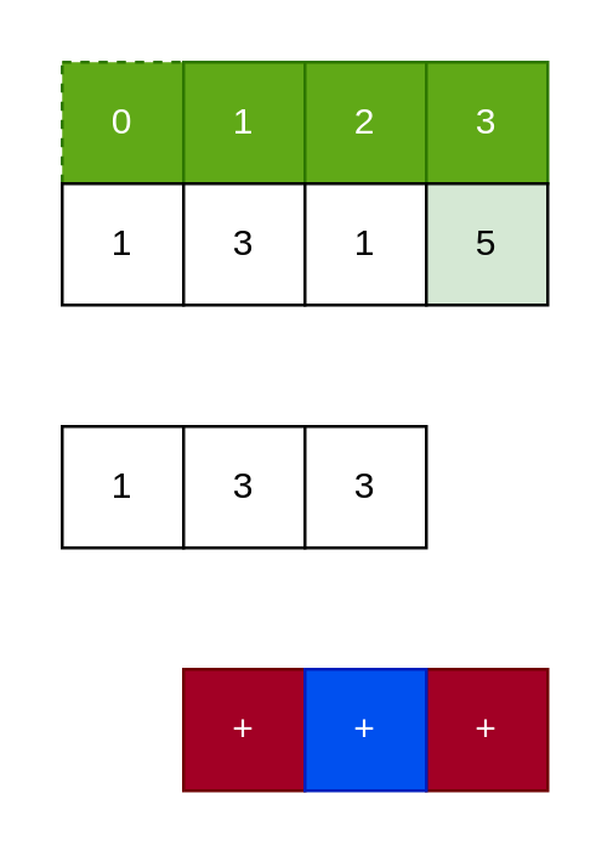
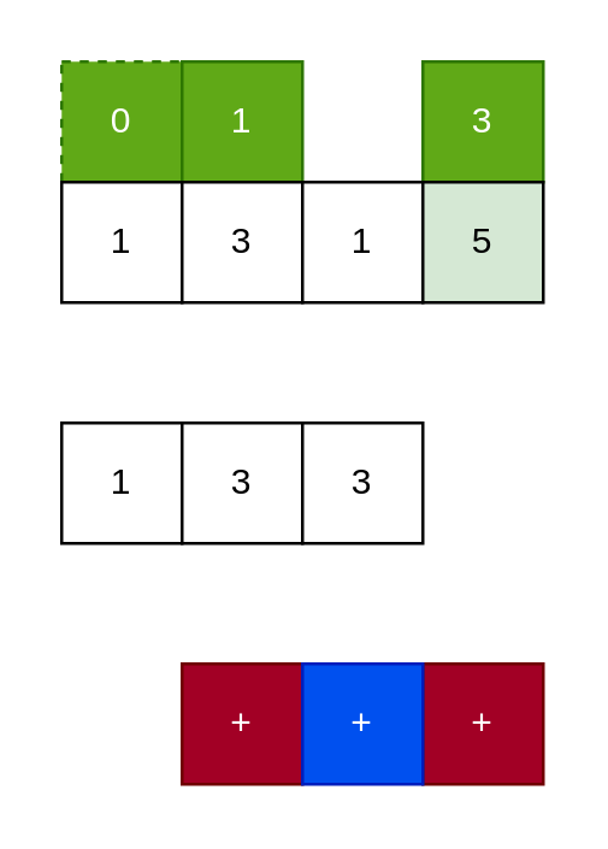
- <mxCell id="4" value="2" style="rounded=0;whiteSpace=wrap;html=1;fillColor=#60a917;fontColor=#ffffff;strokeColor=#2D7600;" vertex="1" parent="1"><mxGeometry x="100" y="20" width="40" height="40" as="geometry" /></mxCell>
